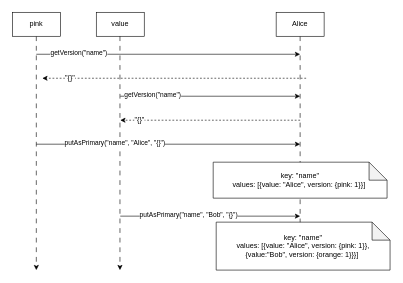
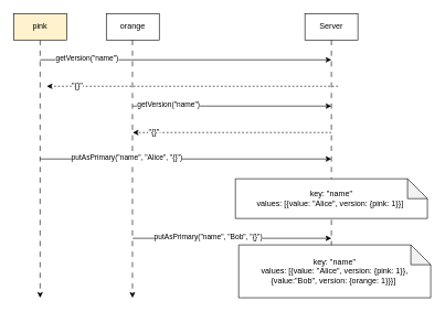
- <mxCell id="3" value="pink" style="rounded=0;whiteSpace=wrap;html=1;" vertex="1" parent="1"><mxGeometry x="20" y="20" width="80" height="40" as="geometry" /></mxCell>
+ <mxCell id="3" value="pink" style="rounded=0;whiteSpace=wrap;html=1;fillColor=#fff2cc;" vertex="1" parent="1"><mxGeometry x="20" y="20" width="80" height="40" as="geometry" /></mxCell>
- <mxCell id="4" value="value" style="rounded=0;whiteSpace=wrap;html=1;" vertex="1" parent="1"><mxGeometry x="160" y="20" width="80" height="40" as="geometry" /></mxCell>
+ <mxCell id="4" value="orange" style="rounded=0;whiteSpace=wrap;html=1;" vertex="1" parent="1"><mxGeometry x="160" y="20" width="80" height="40" as="geometry" /></mxCell>
- <mxCell id="6" value="Alice" style="rounded=0;whiteSpace=wrap;html=1;" vertex="1" parent="1"><mxGeometry x="460" y="20" width="80" height="40" as="geometry" /></mxCell>
+ <mxCell id="6" value="Server" style="rounded=0;whiteSpace=wrap;html=1;" vertex="1" parent="1"><mxGeometry x="460" y="20" width="80" height="40" as="geometry" /></mxCell>
